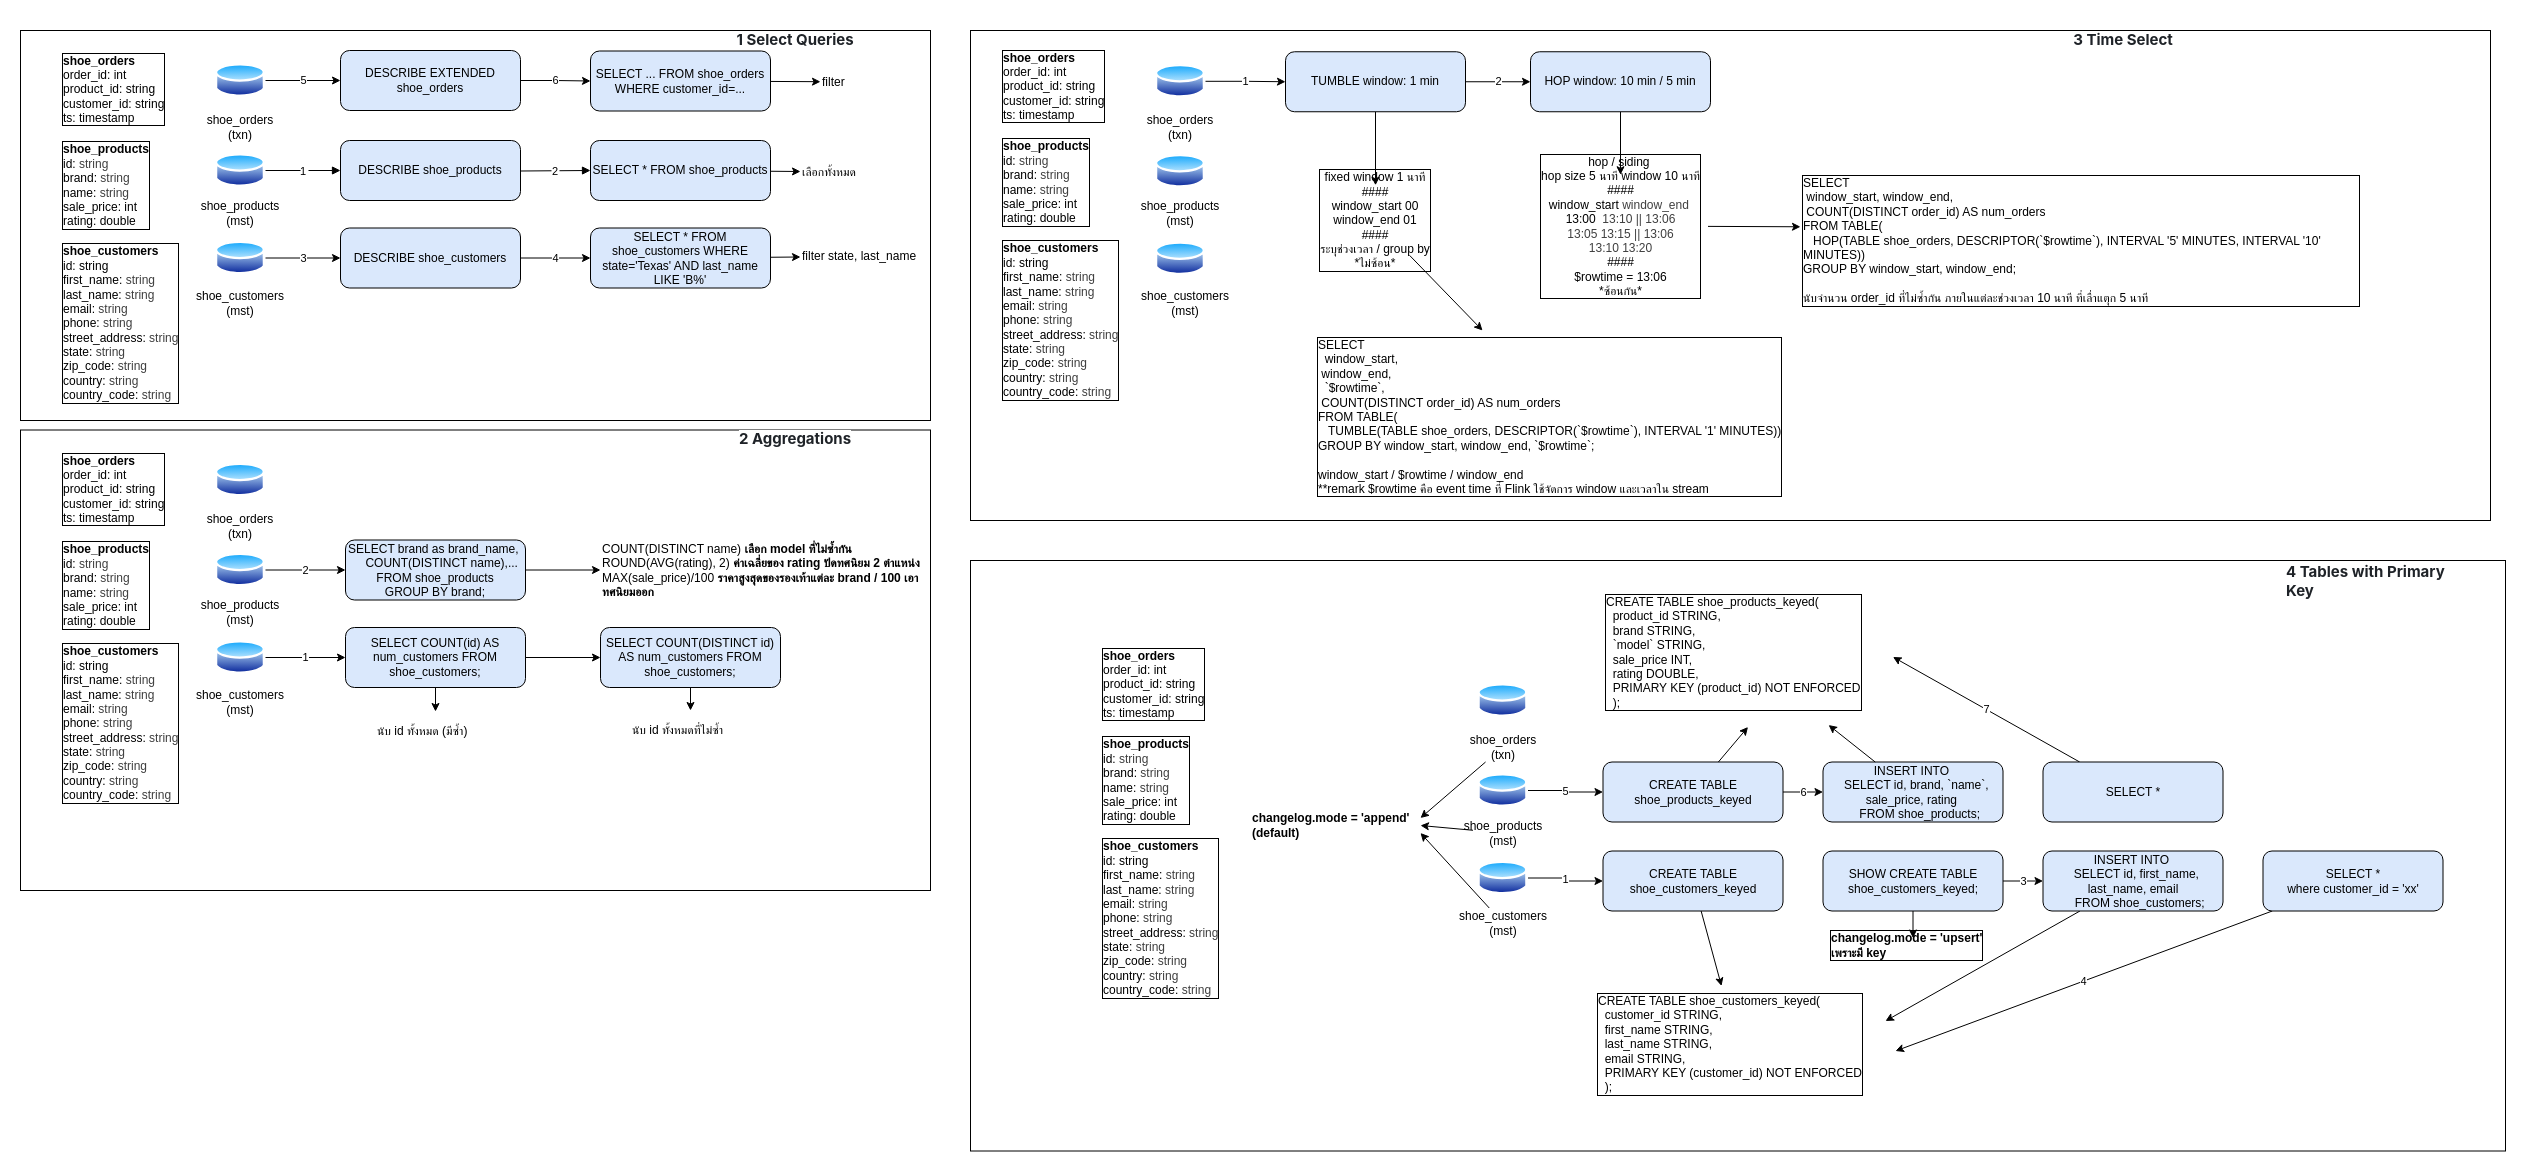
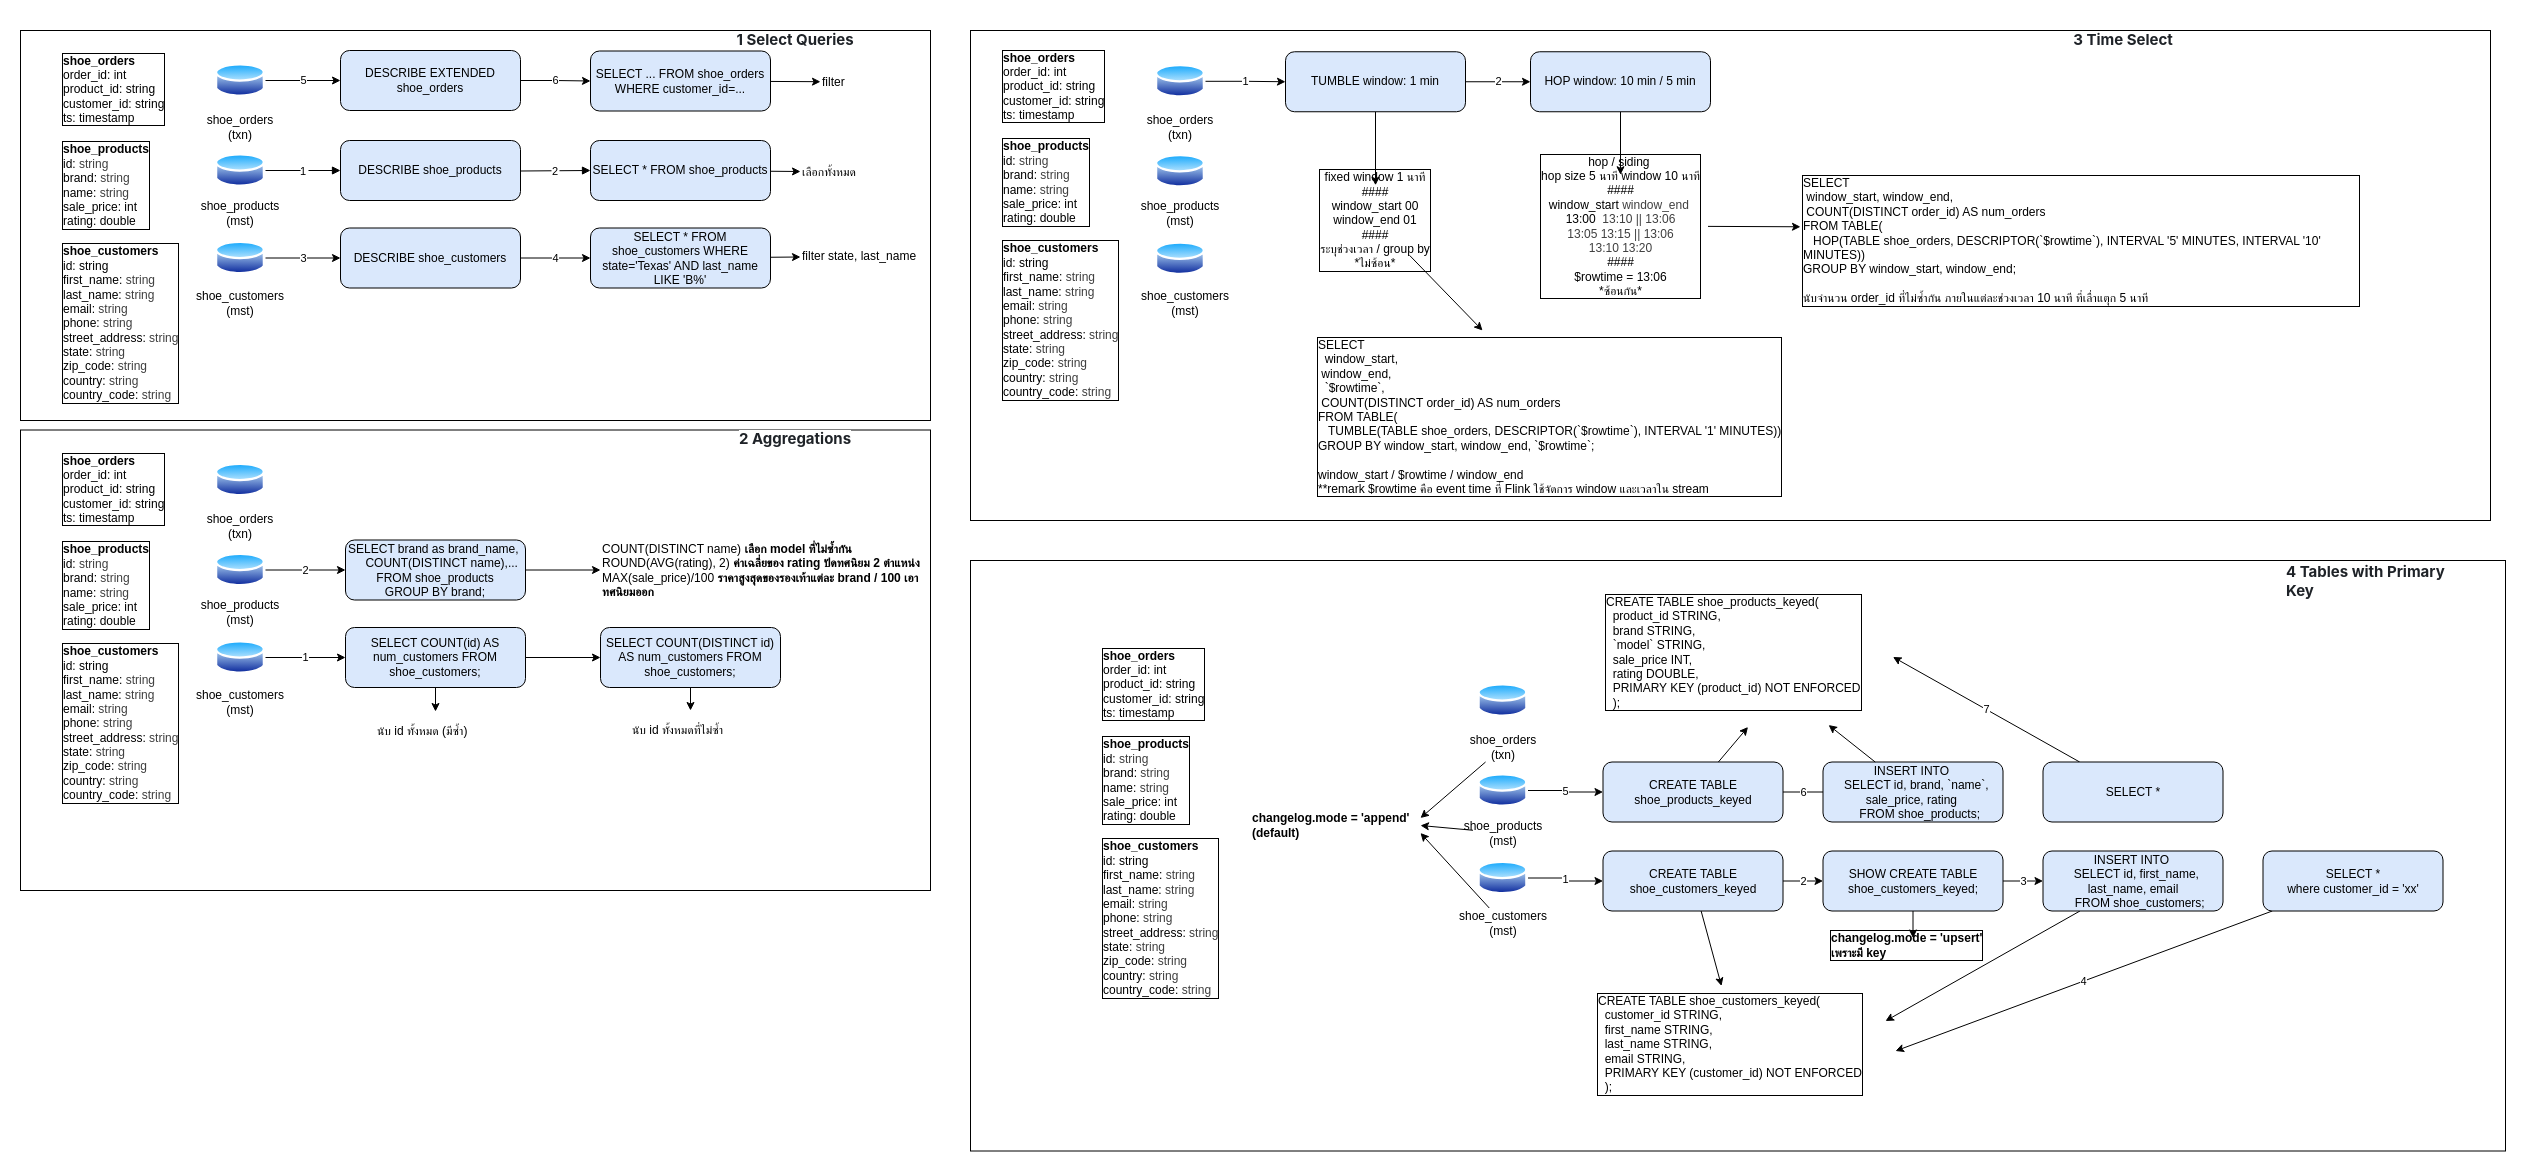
- <mxCell id="57" value="6" style="edgeStyle=orthogonalEdgeStyle;rounded=0;orthogonalLoop=1;jettySize=auto;html=1;" parent="1" source="59" target="60" edge="1"><mxGeometry relative="1" as="geometry" /></mxCell>
+ <mxCell id="57" value="6" style="edgeStyle=orthogonalEdgeStyle;rounded=0;orthogonalLoop=1;jettySize=auto;html=1;endArrow=none;" parent="1" source="59" target="60" edge="1"><mxGeometry relative="1" as="geometry" /></mxCell>
+ <mxCell id="50" value="2" style="edgeStyle=orthogonalEdgeStyle;rounded=0;orthogonalLoop=1;jettySize=auto;html=1;entryX=0;entryY=0.5;entryDx=0;entryDy=0;" parent="1" source="52" target="49" edge="1"><mxGeometry relative="1" as="geometry" /></mxCell>
